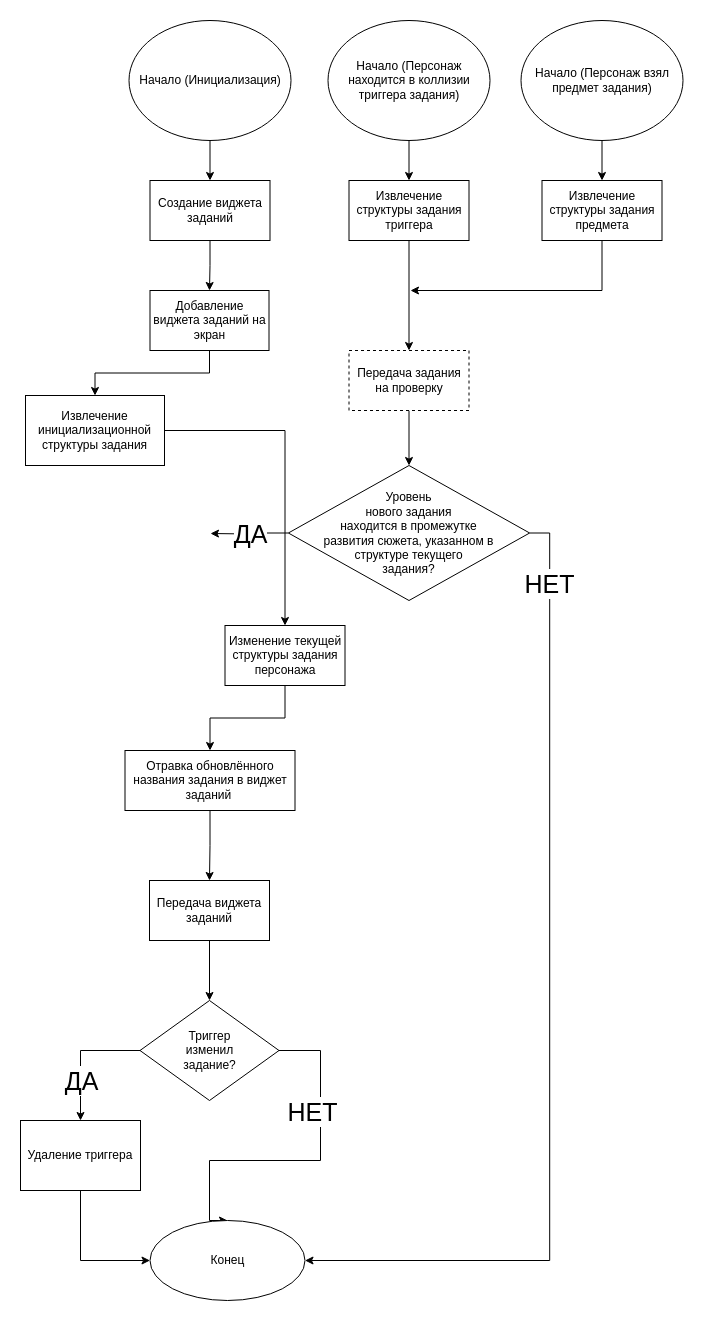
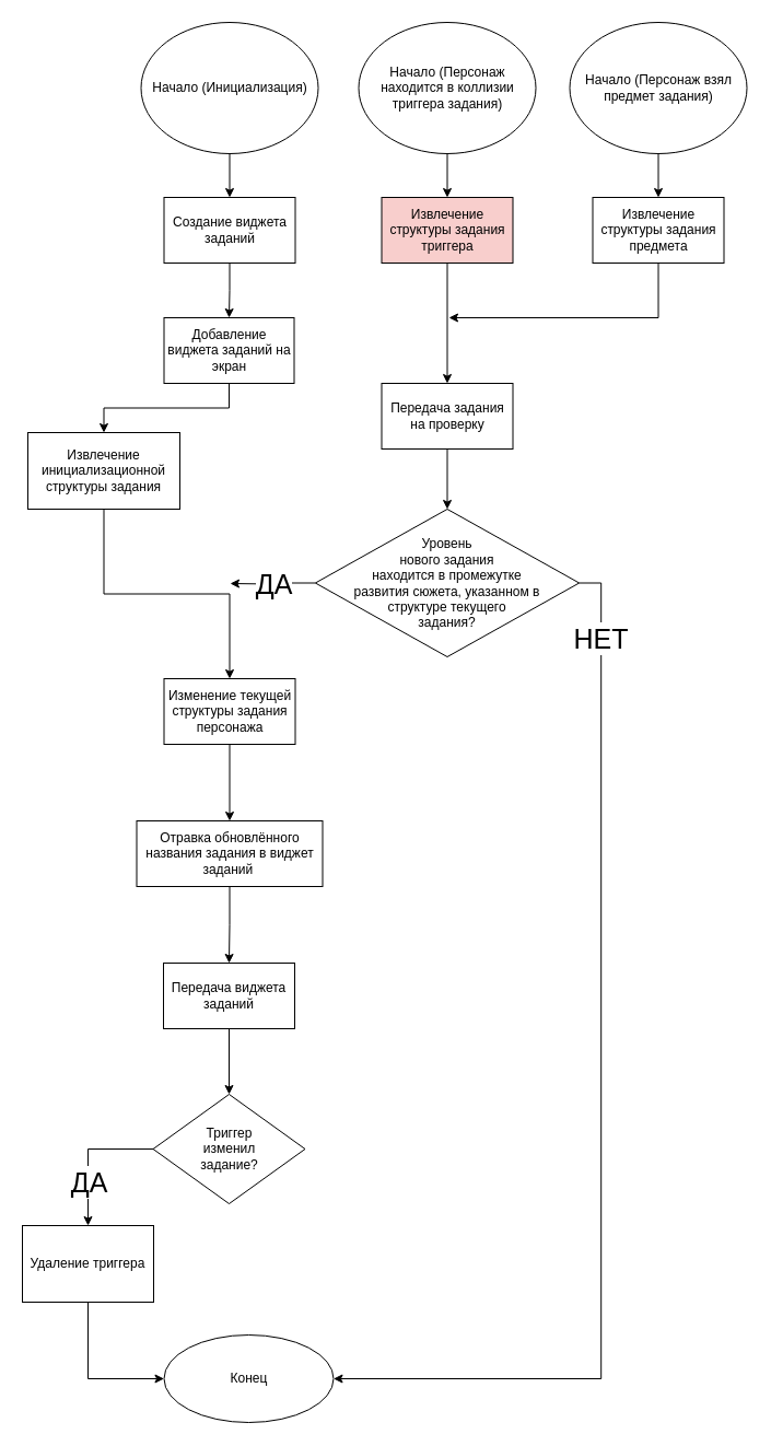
- <mxCell id="11" value="Извлечение структуры задания триггера" style="rounded=0;whiteSpace=wrap;html=1;" vertex="1" parent="1"><mxGeometry x="348.5" y="180" width="120" height="60" as="geometry" /></mxCell>
+ <mxCell id="11" value="Извлечение структуры задания триггера" style="rounded=0;whiteSpace=wrap;html=1;fillColor=#f8cecc;" vertex="1" parent="1"><mxGeometry x="348.5" y="180" width="120" height="60" as="geometry" /></mxCell>
- <mxCell id="5" value="Передача задания на проверку" style="rounded=0;whiteSpace=wrap;html=1;dashed=1;" vertex="1" parent="1"><mxGeometry x="348.5" y="350" width="120" height="60" as="geometry" /></mxCell>
+ <mxCell id="5" value="Передача задания на проверку" style="rounded=0;whiteSpace=wrap;html=1;" vertex="1" parent="1"><mxGeometry x="348.5" y="350" width="120" height="60" as="geometry" /></mxCell>
- <mxCell id="26" value="Изменение текущей структуры задания персонажа" style="rounded=0;whiteSpace=wrap;html=1;" vertex="1" parent="1"><mxGeometry x="224.5" y="625" width="120" height="60" as="geometry" /></mxCell>
+ <mxCell id="26" value="Изменение текущей структуры задания персонажа" style="rounded=0;whiteSpace=wrap;html=1;" vertex="1" parent="1"><mxGeometry x="149.5" y="620" width="120" height="60" as="geometry" /></mxCell>
- <mxCell id="33" style="edgeStyle=orthogonalEdgeStyle;rounded=0;orthogonalLoop=1;jettySize=auto;html=1;entryX=0.5;entryY=0;entryDx=0;entryDy=0;exitX=1;exitY=0.5;exitDx=0;exitDy=0;" edge="1" parent="1" source="35" target="38"><mxGeometry relative="1" as="geometry"><Array as="points"><mxPoint x="320" y="1050" /><mxPoint x="320" y="1160" /><mxPoint x="209" y="1160" /></Array></mxGeometry></mxCell>
- <mxCell id="34" value="&lt;font style=&quot;font-size: 25px;&quot;&gt;НЕТ&lt;/font&gt;" style="edgeLabel;html=1;align=center;verticalAlign=middle;resizable=0;points=[];" vertex="1" connectable="0" parent="33"><mxGeometry x="0.004" y="1" relative="1" as="geometry"><mxPoint x="11" y="-51" as="offset" /></mxGeometry></mxCell>
